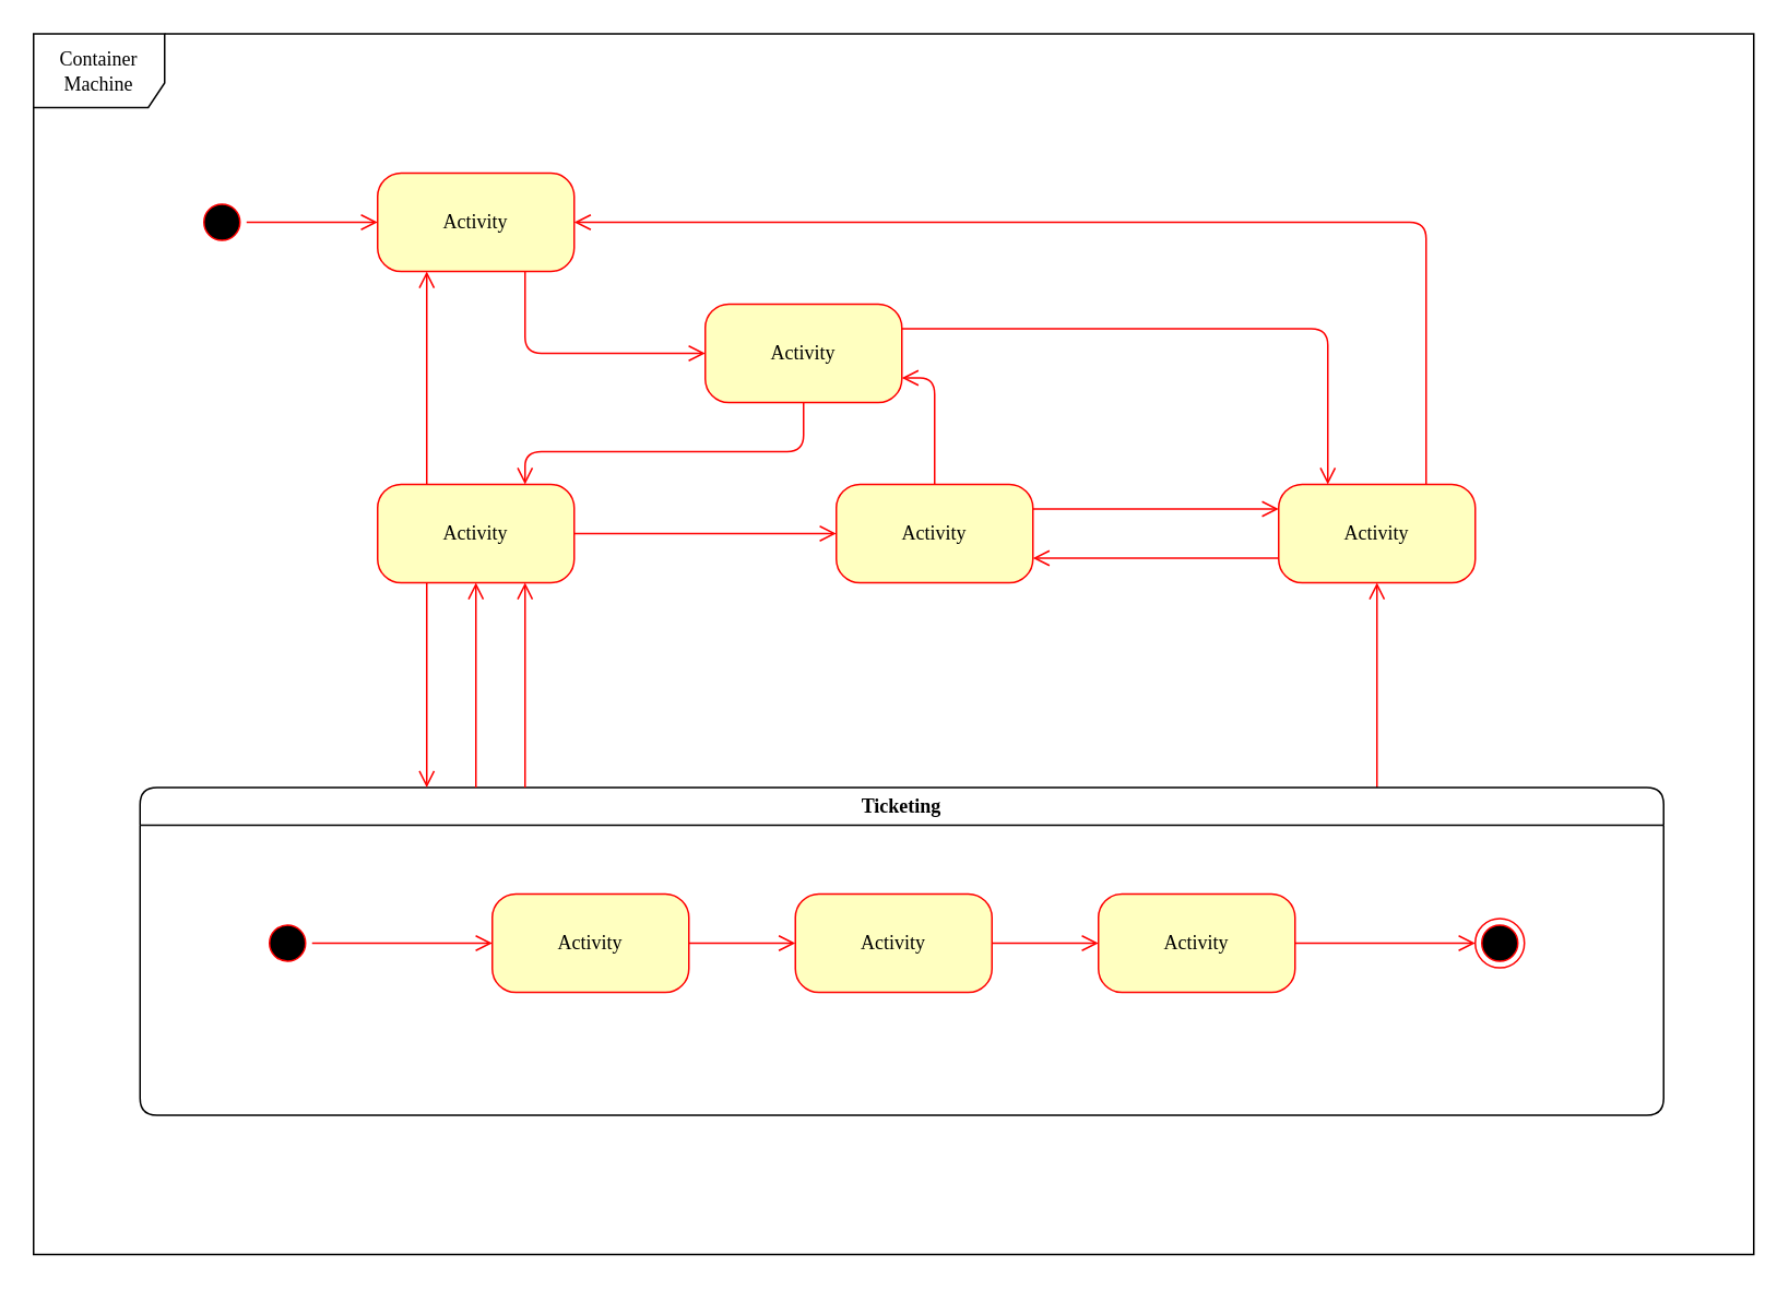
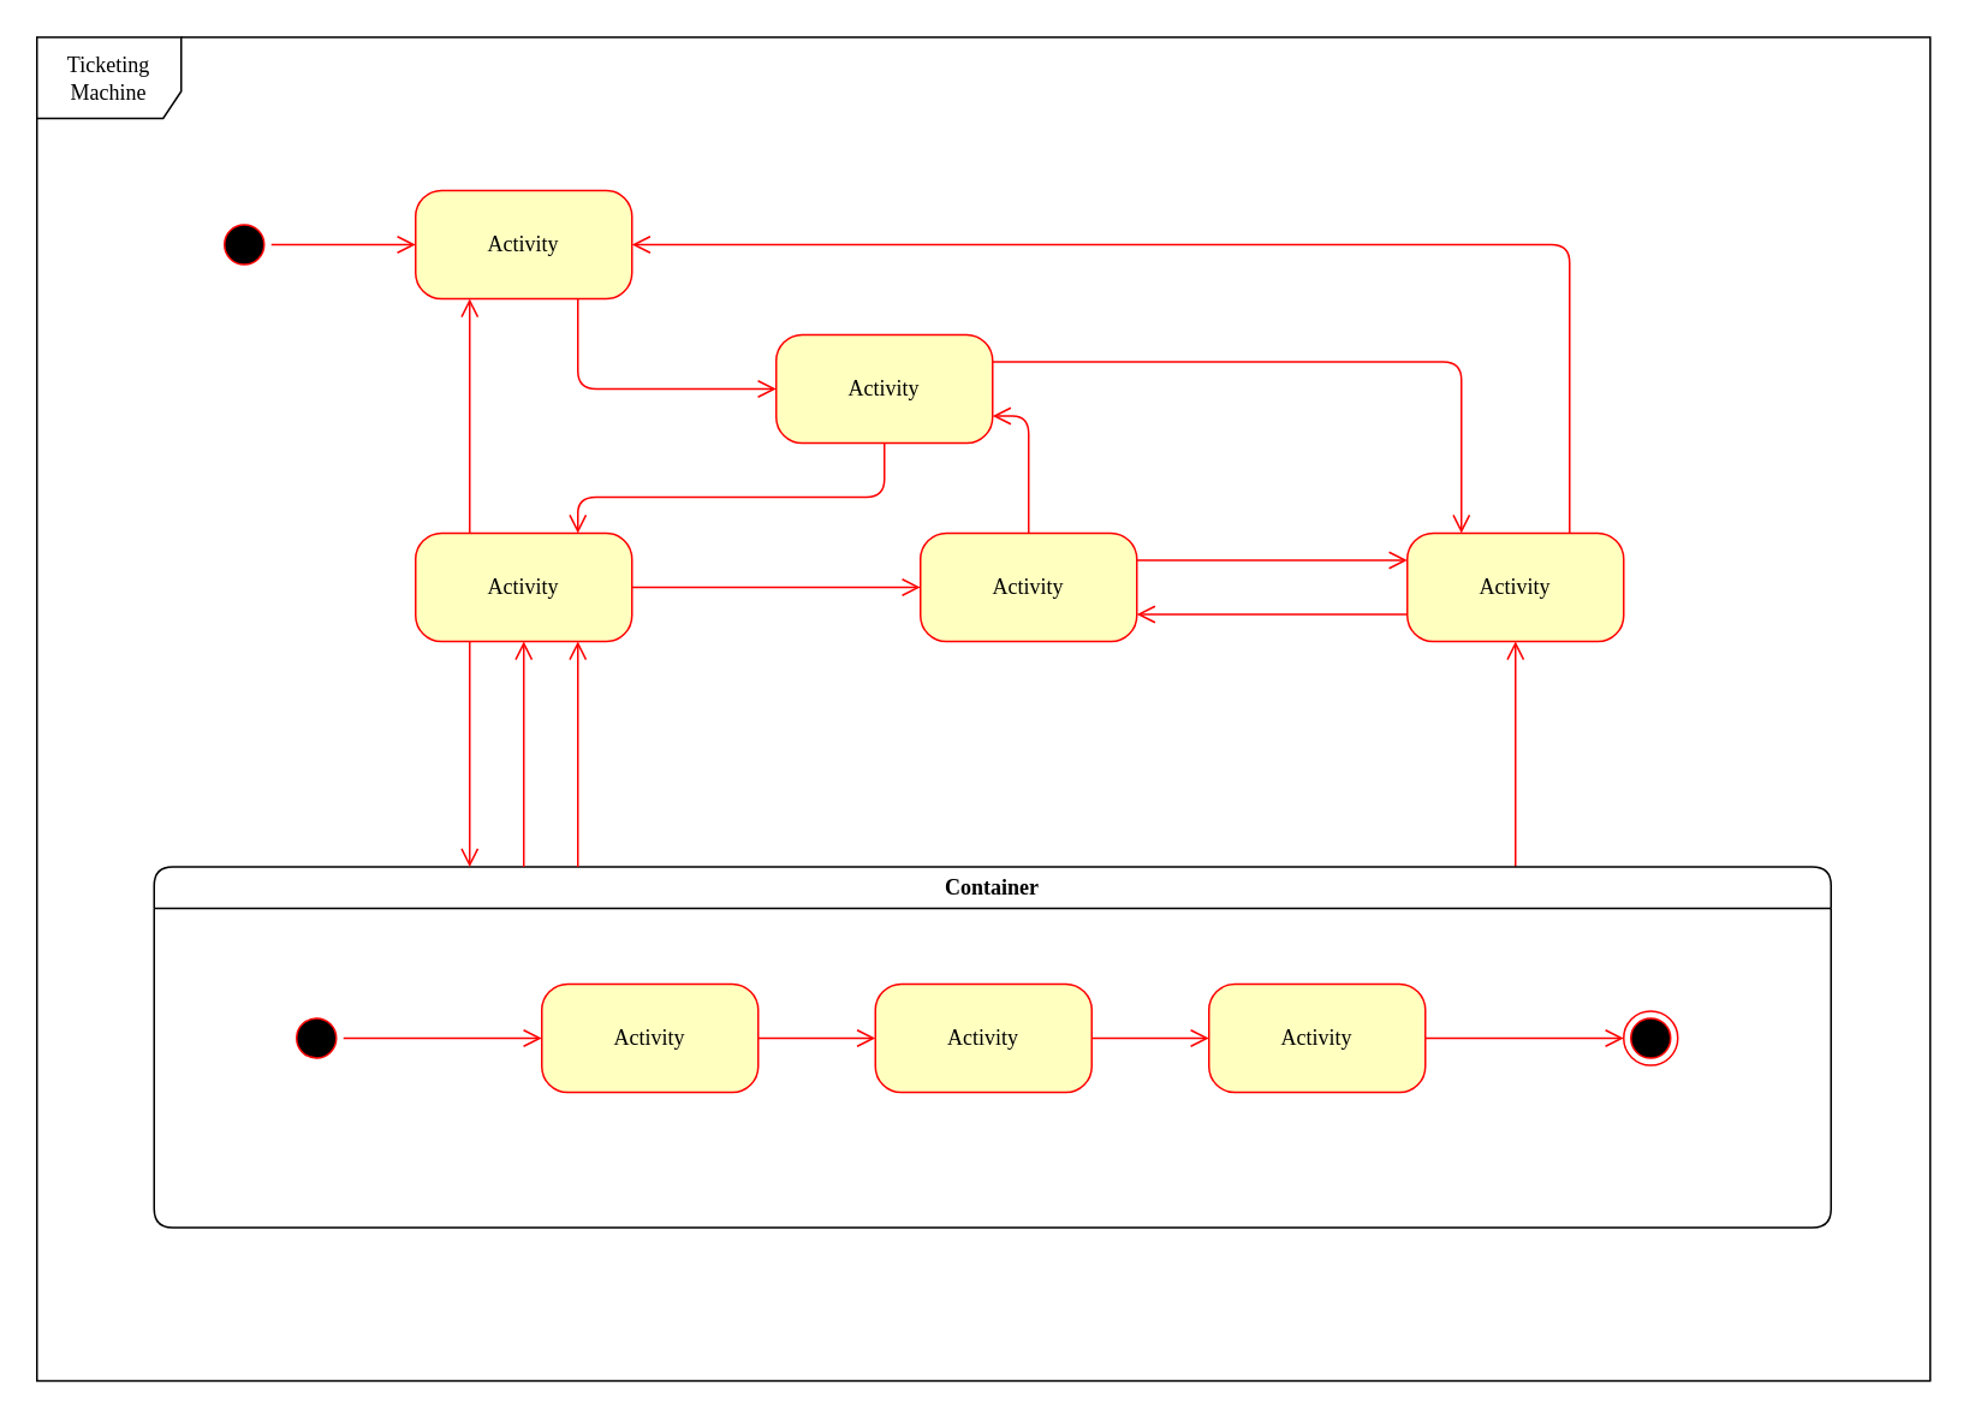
- <mxCell id="2" value="Container Machine" style="shape=umlFrame;whiteSpace=wrap;html=1;rounded=1;shadow=0;comic=0;labelBackgroundColor=none;strokeWidth=1;fontFamily=Verdana;fontSize=12;align=center;width=80;height=45;" parent="1" vertex="1"><mxGeometry x="20" y="20" width="1050" height="745" as="geometry" /></mxCell>
+ <mxCell id="2" value="Ticketing Machine" style="shape=umlFrame;whiteSpace=wrap;html=1;rounded=1;shadow=0;comic=0;labelBackgroundColor=none;strokeWidth=1;fontFamily=Verdana;fontSize=12;align=center;width=80;height=45;" parent="1" vertex="1"><mxGeometry x="20" y="20" width="1050" height="745" as="geometry" /></mxCell>
- <mxCell id="13" value="Ticketing" style="swimlane;whiteSpace=wrap;html=1;rounded=1;shadow=0;comic=0;labelBackgroundColor=none;strokeWidth=1;fontFamily=Verdana;fontSize=12;align=center;" parent="1" vertex="1"><mxGeometry x="85" y="480" width="930" height="200" as="geometry" /></mxCell>
+ <mxCell id="13" value="Container" style="swimlane;whiteSpace=wrap;html=1;rounded=1;shadow=0;comic=0;labelBackgroundColor=none;strokeWidth=1;fontFamily=Verdana;fontSize=12;align=center;" parent="1" vertex="1"><mxGeometry x="85" y="480" width="930" height="200" as="geometry" /></mxCell>
